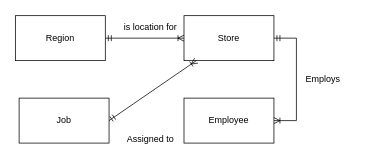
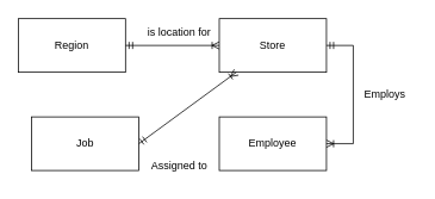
- <mxCell id="5" value="Job" style="rounded=0;whiteSpace=wrap;html=1;" vertex="1" parent="1"><mxGeometry x="25" y="130" width="120" height="60" as="geometry" /></mxCell>
+ <mxCell id="5" value="Job" style="rounded=0;whiteSpace=wrap;html=1;" vertex="1" parent="1"><mxGeometry x="35" y="130" width="120" height="60" as="geometry" /></mxCell>
